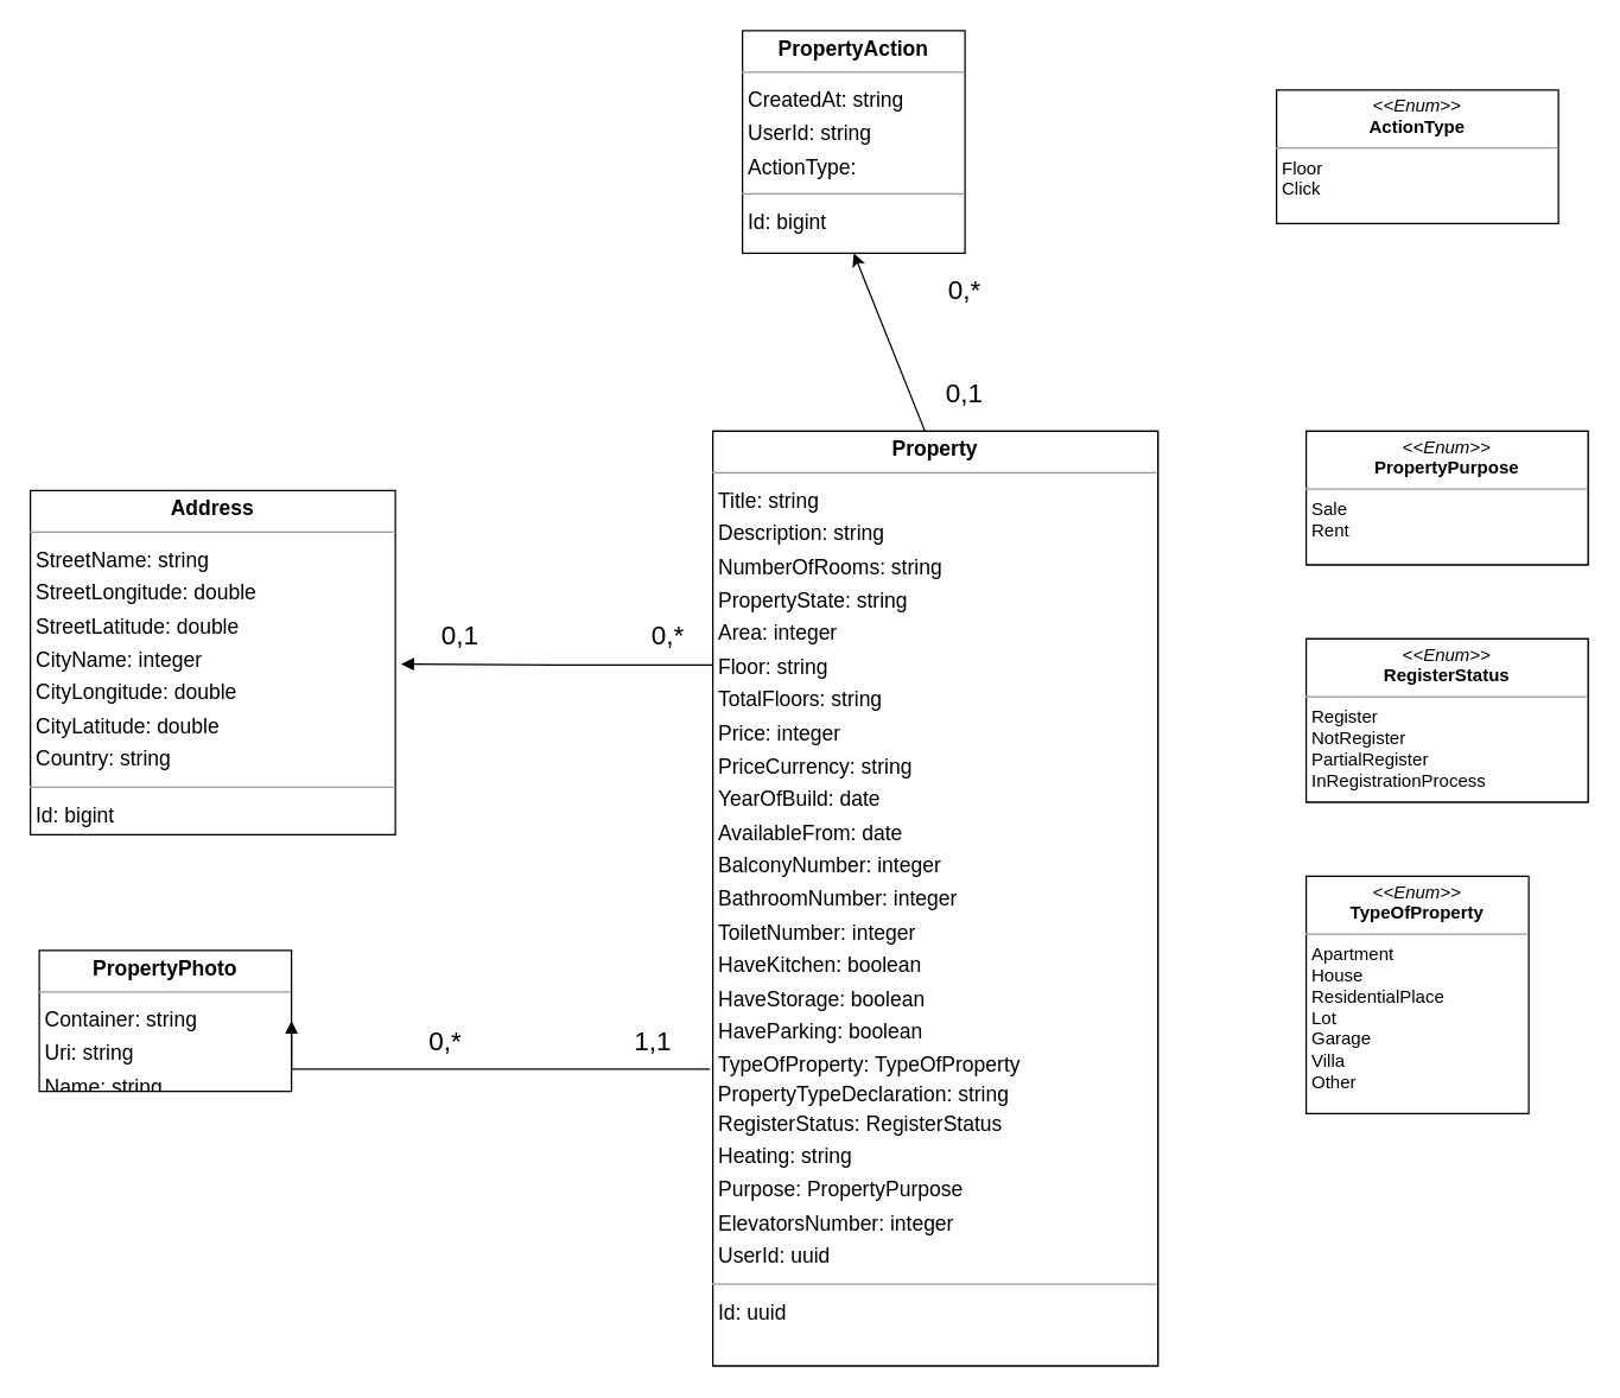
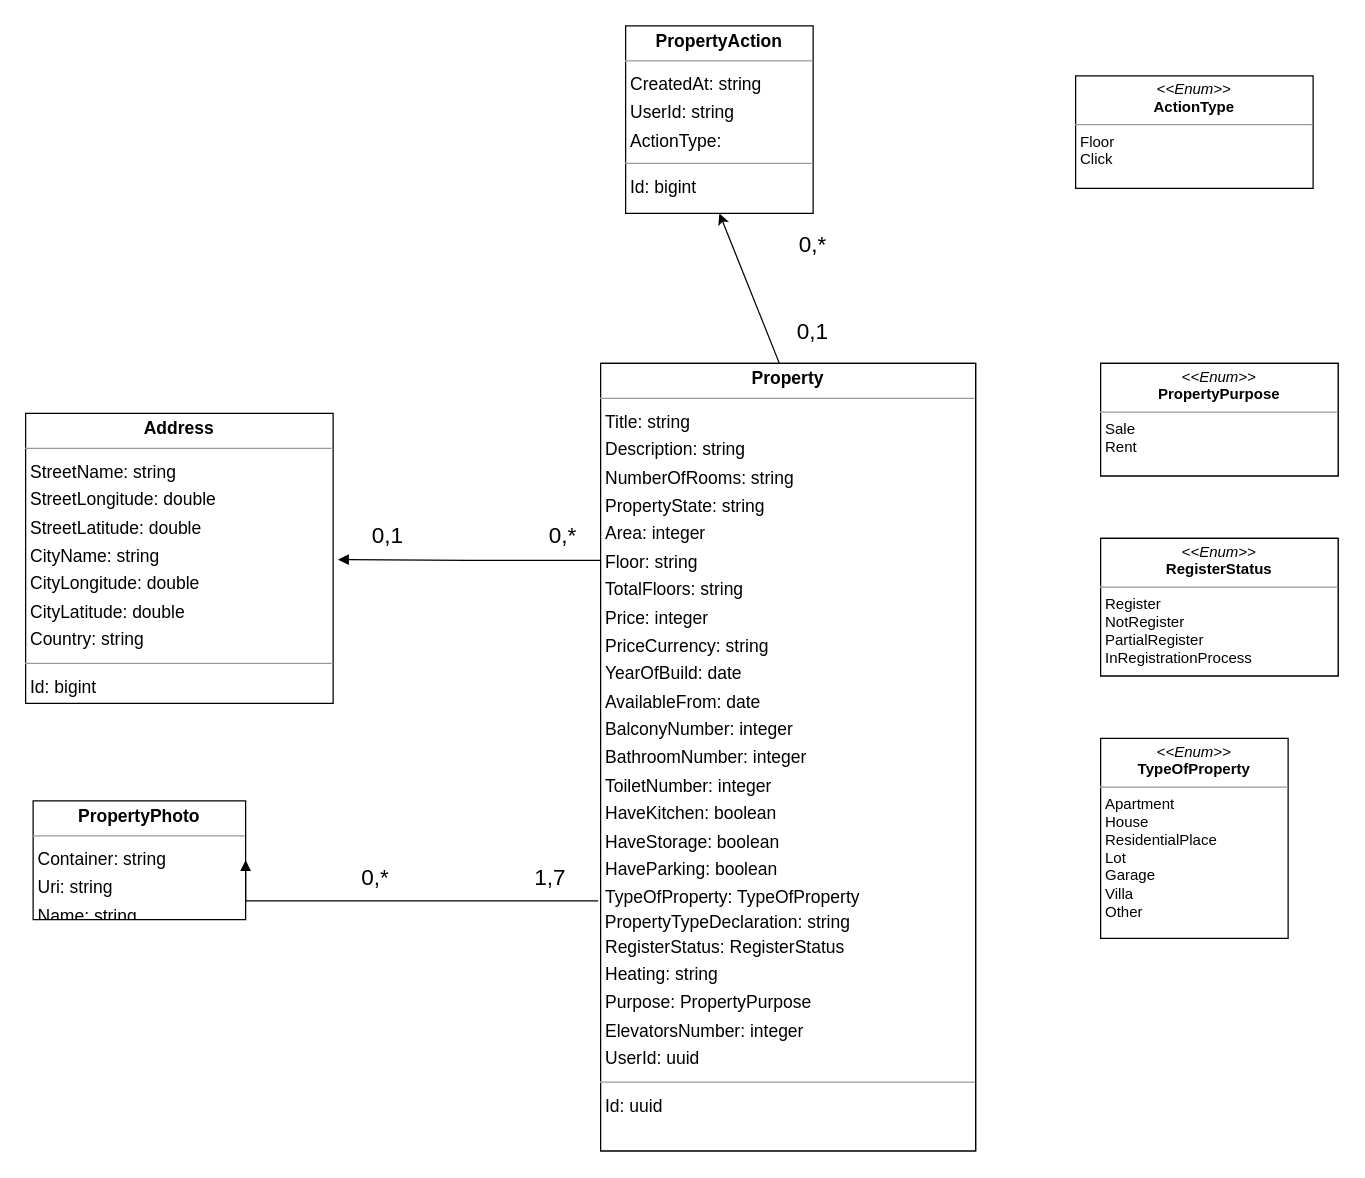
- <mxCell id="6" value="&lt;p style=&quot;margin:0px;margin-top:4px;text-align:center;&quot;&gt;&lt;b&gt;Address&lt;/b&gt;&lt;/p&gt;&lt;hr size=&quot;1&quot;&gt;&lt;p style=&quot;margin:0 0 0 4px;line-height:1.6;&quot;&gt; StreetName: string&lt;br&gt; StreetLongitude: double&lt;br&gt; StreetLatitude: double&lt;br&gt; CityName: integer&lt;br&gt; CityLongitude: double&lt;br&gt; CityLatitude: double&lt;br&gt; Country: string&lt;/p&gt;&lt;hr size=&quot;1&quot;&gt;&lt;p style=&quot;margin:0 0 0 4px;line-height:1.6;&quot;&gt; Id: bigint&lt;/p&gt;" style="verticalAlign=top;align=left;overflow=fill;fontSize=14;fontFamily=Helvetica;html=1;rounded=0;shadow=0;comic=0;labelBackgroundColor=none;strokeWidth=1;" parent="1" vertex="1"><mxGeometry x="20" y="330" width="246" height="232" as="geometry" /></mxCell>
+ <mxCell id="6" value="&lt;p style=&quot;margin:0px;margin-top:4px;text-align:center;&quot;&gt;&lt;b&gt;Address&lt;/b&gt;&lt;/p&gt;&lt;hr size=&quot;1&quot;&gt;&lt;p style=&quot;margin:0 0 0 4px;line-height:1.6;&quot;&gt; StreetName: string&lt;br&gt; StreetLongitude: double&lt;br&gt; StreetLatitude: double&lt;br&gt; CityName: string&lt;br&gt; CityLongitude: double&lt;br&gt; CityLatitude: double&lt;br&gt; Country: string&lt;/p&gt;&lt;hr size=&quot;1&quot;&gt;&lt;p style=&quot;margin:0 0 0 4px;line-height:1.6;&quot;&gt; Id: bigint&lt;/p&gt;" style="verticalAlign=top;align=left;overflow=fill;fontSize=14;fontFamily=Helvetica;html=1;rounded=0;shadow=0;comic=0;labelBackgroundColor=none;strokeWidth=1;" parent="1" vertex="1"><mxGeometry x="20" y="330" width="246" height="232" as="geometry" /></mxCell>
- <mxCell id="15" value="&lt;span style=&quot;font-size: 18px;&quot;&gt;1,1&lt;/span&gt;" style="text;html=1;strokeColor=none;fillColor=none;align=center;verticalAlign=middle;whiteSpace=wrap;rounded=0;" parent="1" vertex="1"><mxGeometry x="410" y="687" width="60" height="30" as="geometry" /></mxCell>
+ <mxCell id="15" value="&lt;span style=&quot;font-size: 18px;&quot;&gt;1,7&lt;/span&gt;" style="text;html=1;strokeColor=none;fillColor=none;align=center;verticalAlign=middle;whiteSpace=wrap;rounded=0;" parent="1" vertex="1"><mxGeometry x="410" y="687" width="60" height="30" as="geometry" /></mxCell>
